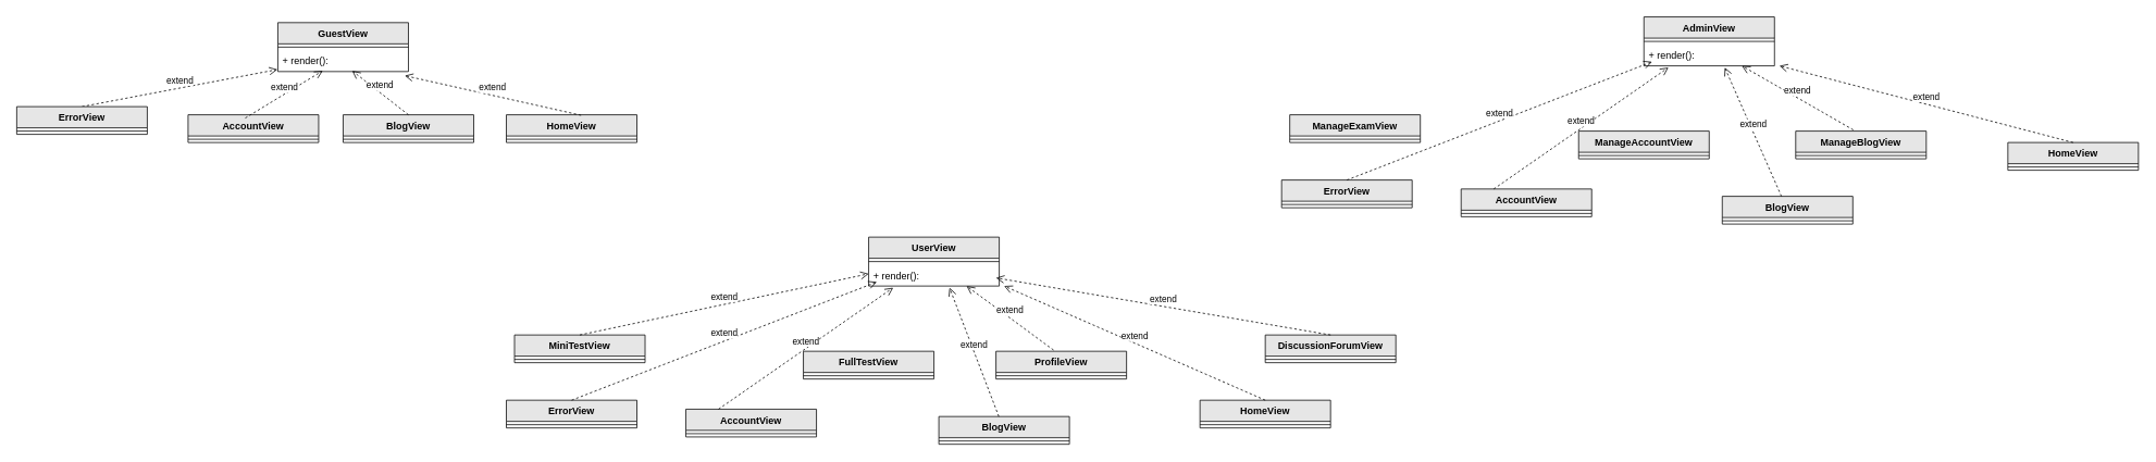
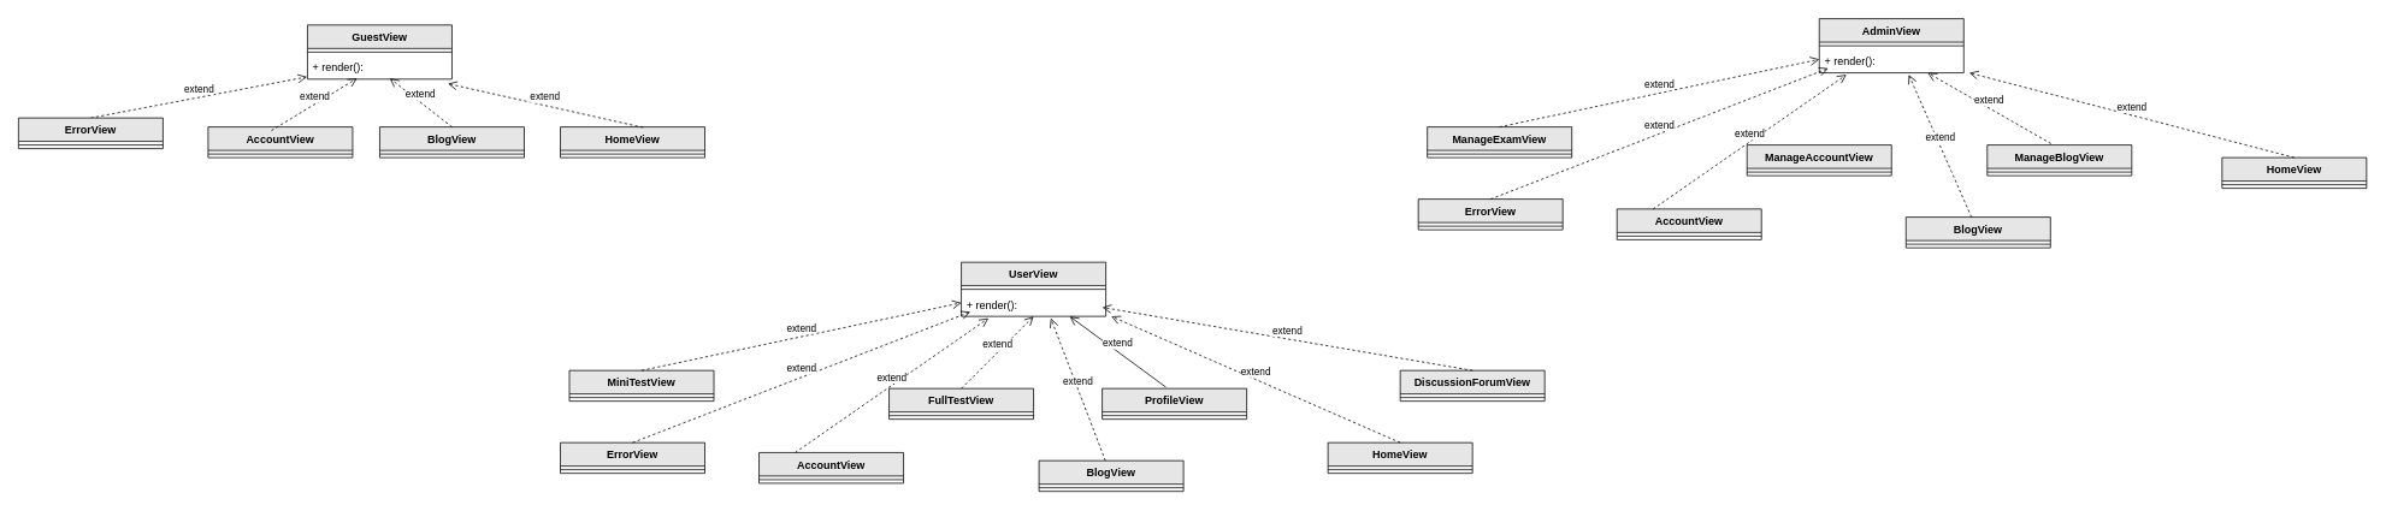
+ <mxCell id="54" value="extend" style="html=1;verticalAlign=bottom;endArrow=open;dashed=1;endSize=8;rounded=0;entryX=0;entryY=0.75;entryDx=0;entryDy=0;exitX=0.5;exitY=0;exitDx=0;exitDy=0;" edge="1" parent="1" source="48" target="50"><mxGeometry relative="1" as="geometry"><mxPoint x="1810" y="122" as="sourcePoint" /><mxPoint x="1900" y="50" as="targetPoint" /></mxGeometry></mxCell>
+ <mxCell id="15" value="extend" style="html=1;verticalAlign=bottom;endArrow=open;dashed=1;endSize=8;rounded=0;entryX=0.5;entryY=1;entryDx=0;entryDy=0;exitX=0.5;exitY=0;exitDx=0;exitDy=0;" edge="1" parent="1" source="4" target="10"><mxGeometry relative="1" as="geometry"><mxPoint x="1200.005" y="426" as="sourcePoint" /><mxPoint x="1110" y="354" as="targetPoint" /></mxGeometry></mxCell>
- <mxCell id="13" value="extend" style="html=1;verticalAlign=bottom;endArrow=open;dashed=1;endSize=8;rounded=0;entryX=0.75;entryY=1;entryDx=0;entryDy=0;exitX=0.441;exitY=-0.044;exitDx=0;exitDy=0;exitPerimeter=0;" edge="1" parent="1" source="2" target="10"><mxGeometry relative="1" as="geometry"><mxPoint x="1270.005" y="416" as="sourcePoint" /><mxPoint x="1140" y="350" as="targetPoint" /></mxGeometry></mxCell>
+ <mxCell id="13" value="extend" style="html=1;verticalAlign=bottom;endArrow=open;dashed=0;endSize=8;rounded=0;entryX=0.75;entryY=1;entryDx=0;entryDy=0;exitX=0.441;exitY=-0.044;exitDx=0;exitDy=0;exitPerimeter=0;" edge="1" parent="1" source="2" target="10"><mxGeometry relative="1" as="geometry"><mxPoint x="1270.005" y="416" as="sourcePoint" /><mxPoint x="1140" y="350" as="targetPoint" /></mxGeometry></mxCell>
